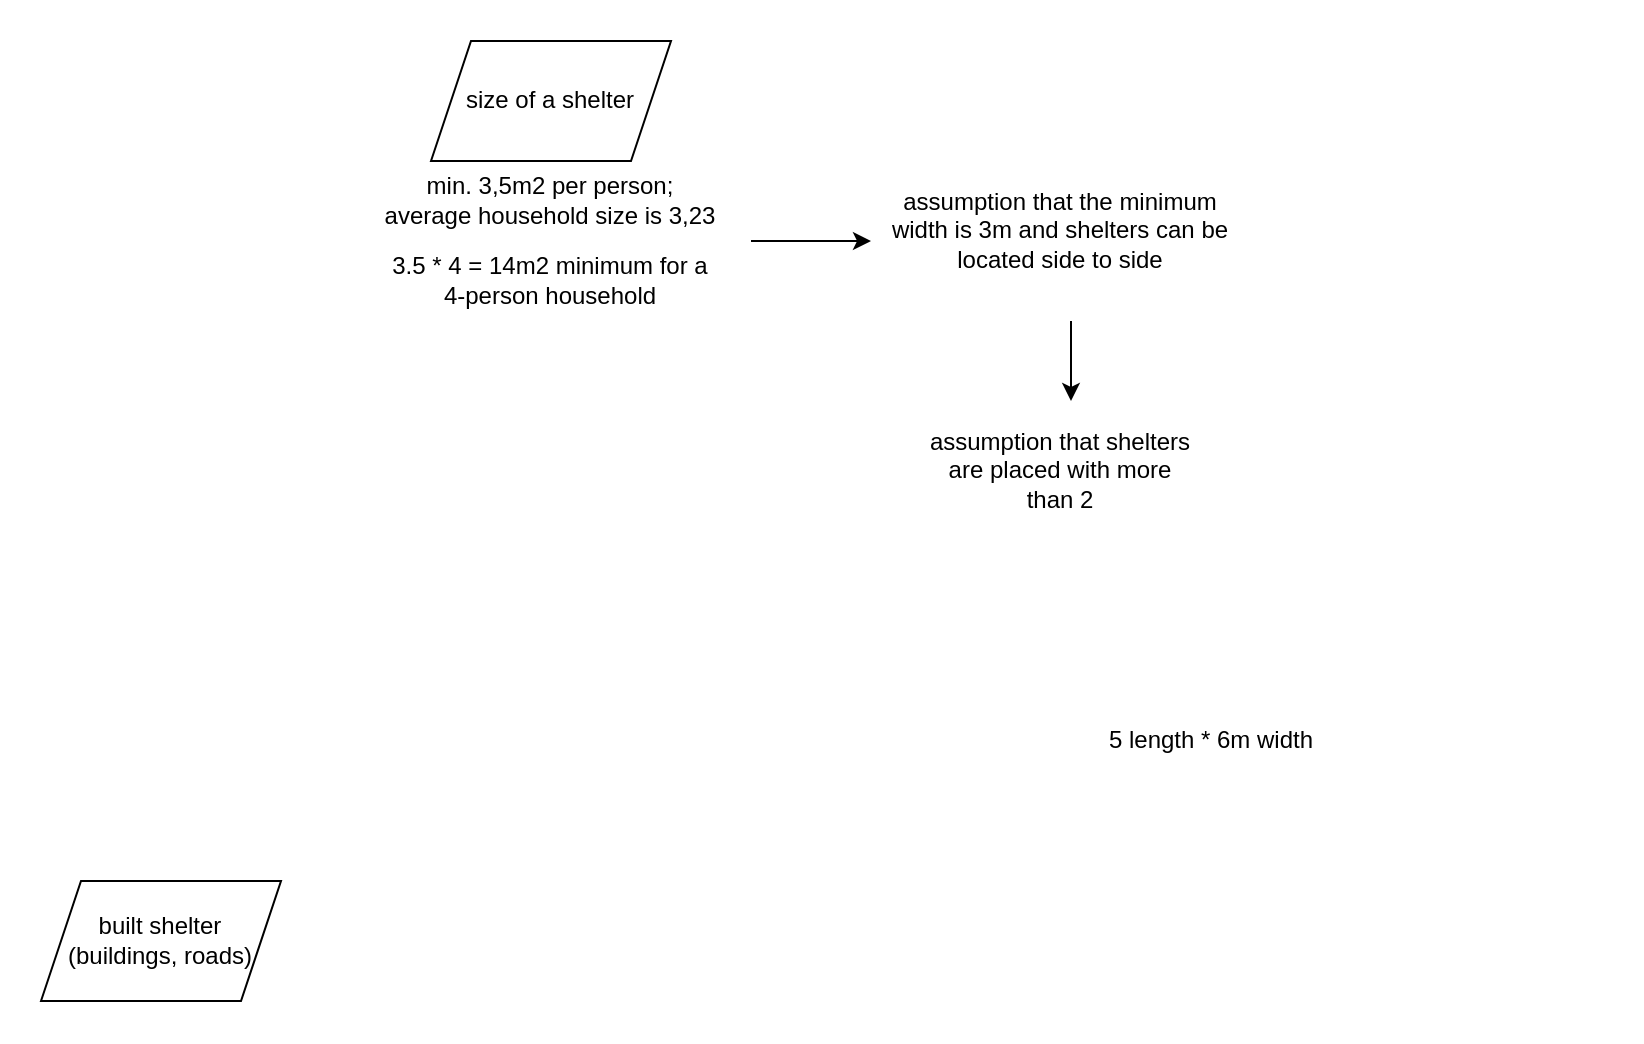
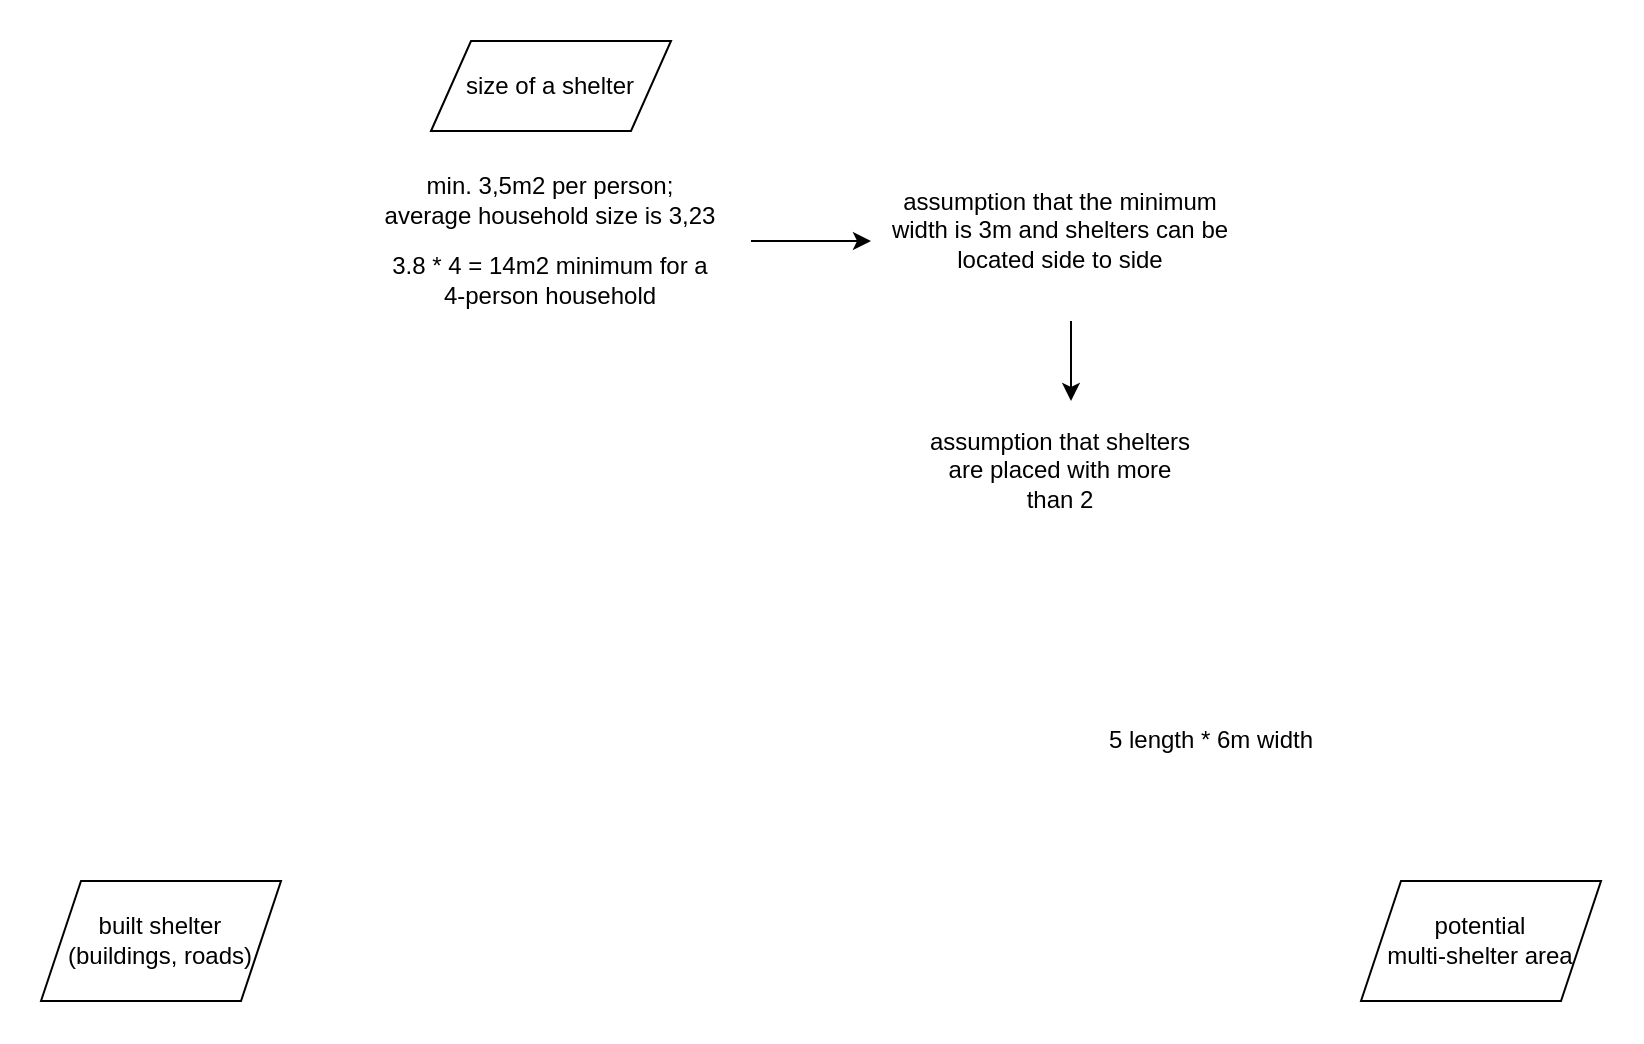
- <mxCell id="4" value="size of a shelter" style="shape=parallelogram;perimeter=parallelogramPerimeter;whiteSpace=wrap;html=1;fixedSize=1;" vertex="1" parent="1"><mxGeometry x="215" y="20" width="120" height="60" as="geometry" /></mxCell>
+ <mxCell id="4" value="size of a shelter" style="shape=parallelogram;perimeter=parallelogramPerimeter;whiteSpace=wrap;html=1;fixedSize=1;" vertex="1" parent="1"><mxGeometry x="215" y="20" width="120" height="45" as="geometry" /></mxCell>
- <mxCell id="6" value="3.5 * 4 = 14m2 minimum for a 4-person household" style="text;html=1;strokeColor=none;fillColor=none;align=center;verticalAlign=middle;whiteSpace=wrap;rounded=0;" vertex="1" parent="1"><mxGeometry x="190" y="120" width="170" height="40" as="geometry" /></mxCell>
+ <mxCell id="6" value="3.8 * 4 = 14m2 minimum for a 4-person household" style="text;html=1;strokeColor=none;fillColor=none;align=center;verticalAlign=middle;whiteSpace=wrap;rounded=0;" vertex="1" parent="1"><mxGeometry x="190" y="120" width="170" height="40" as="geometry" /></mxCell>
+ <mxCell id="3" value="potential &lt;br&gt;multi-shelter area" style="shape=parallelogram;perimeter=parallelogramPerimeter;whiteSpace=wrap;html=1;fixedSize=1;" vertex="1" parent="1"><mxGeometry x="680" y="440" width="120" height="60" as="geometry" /></mxCell>
